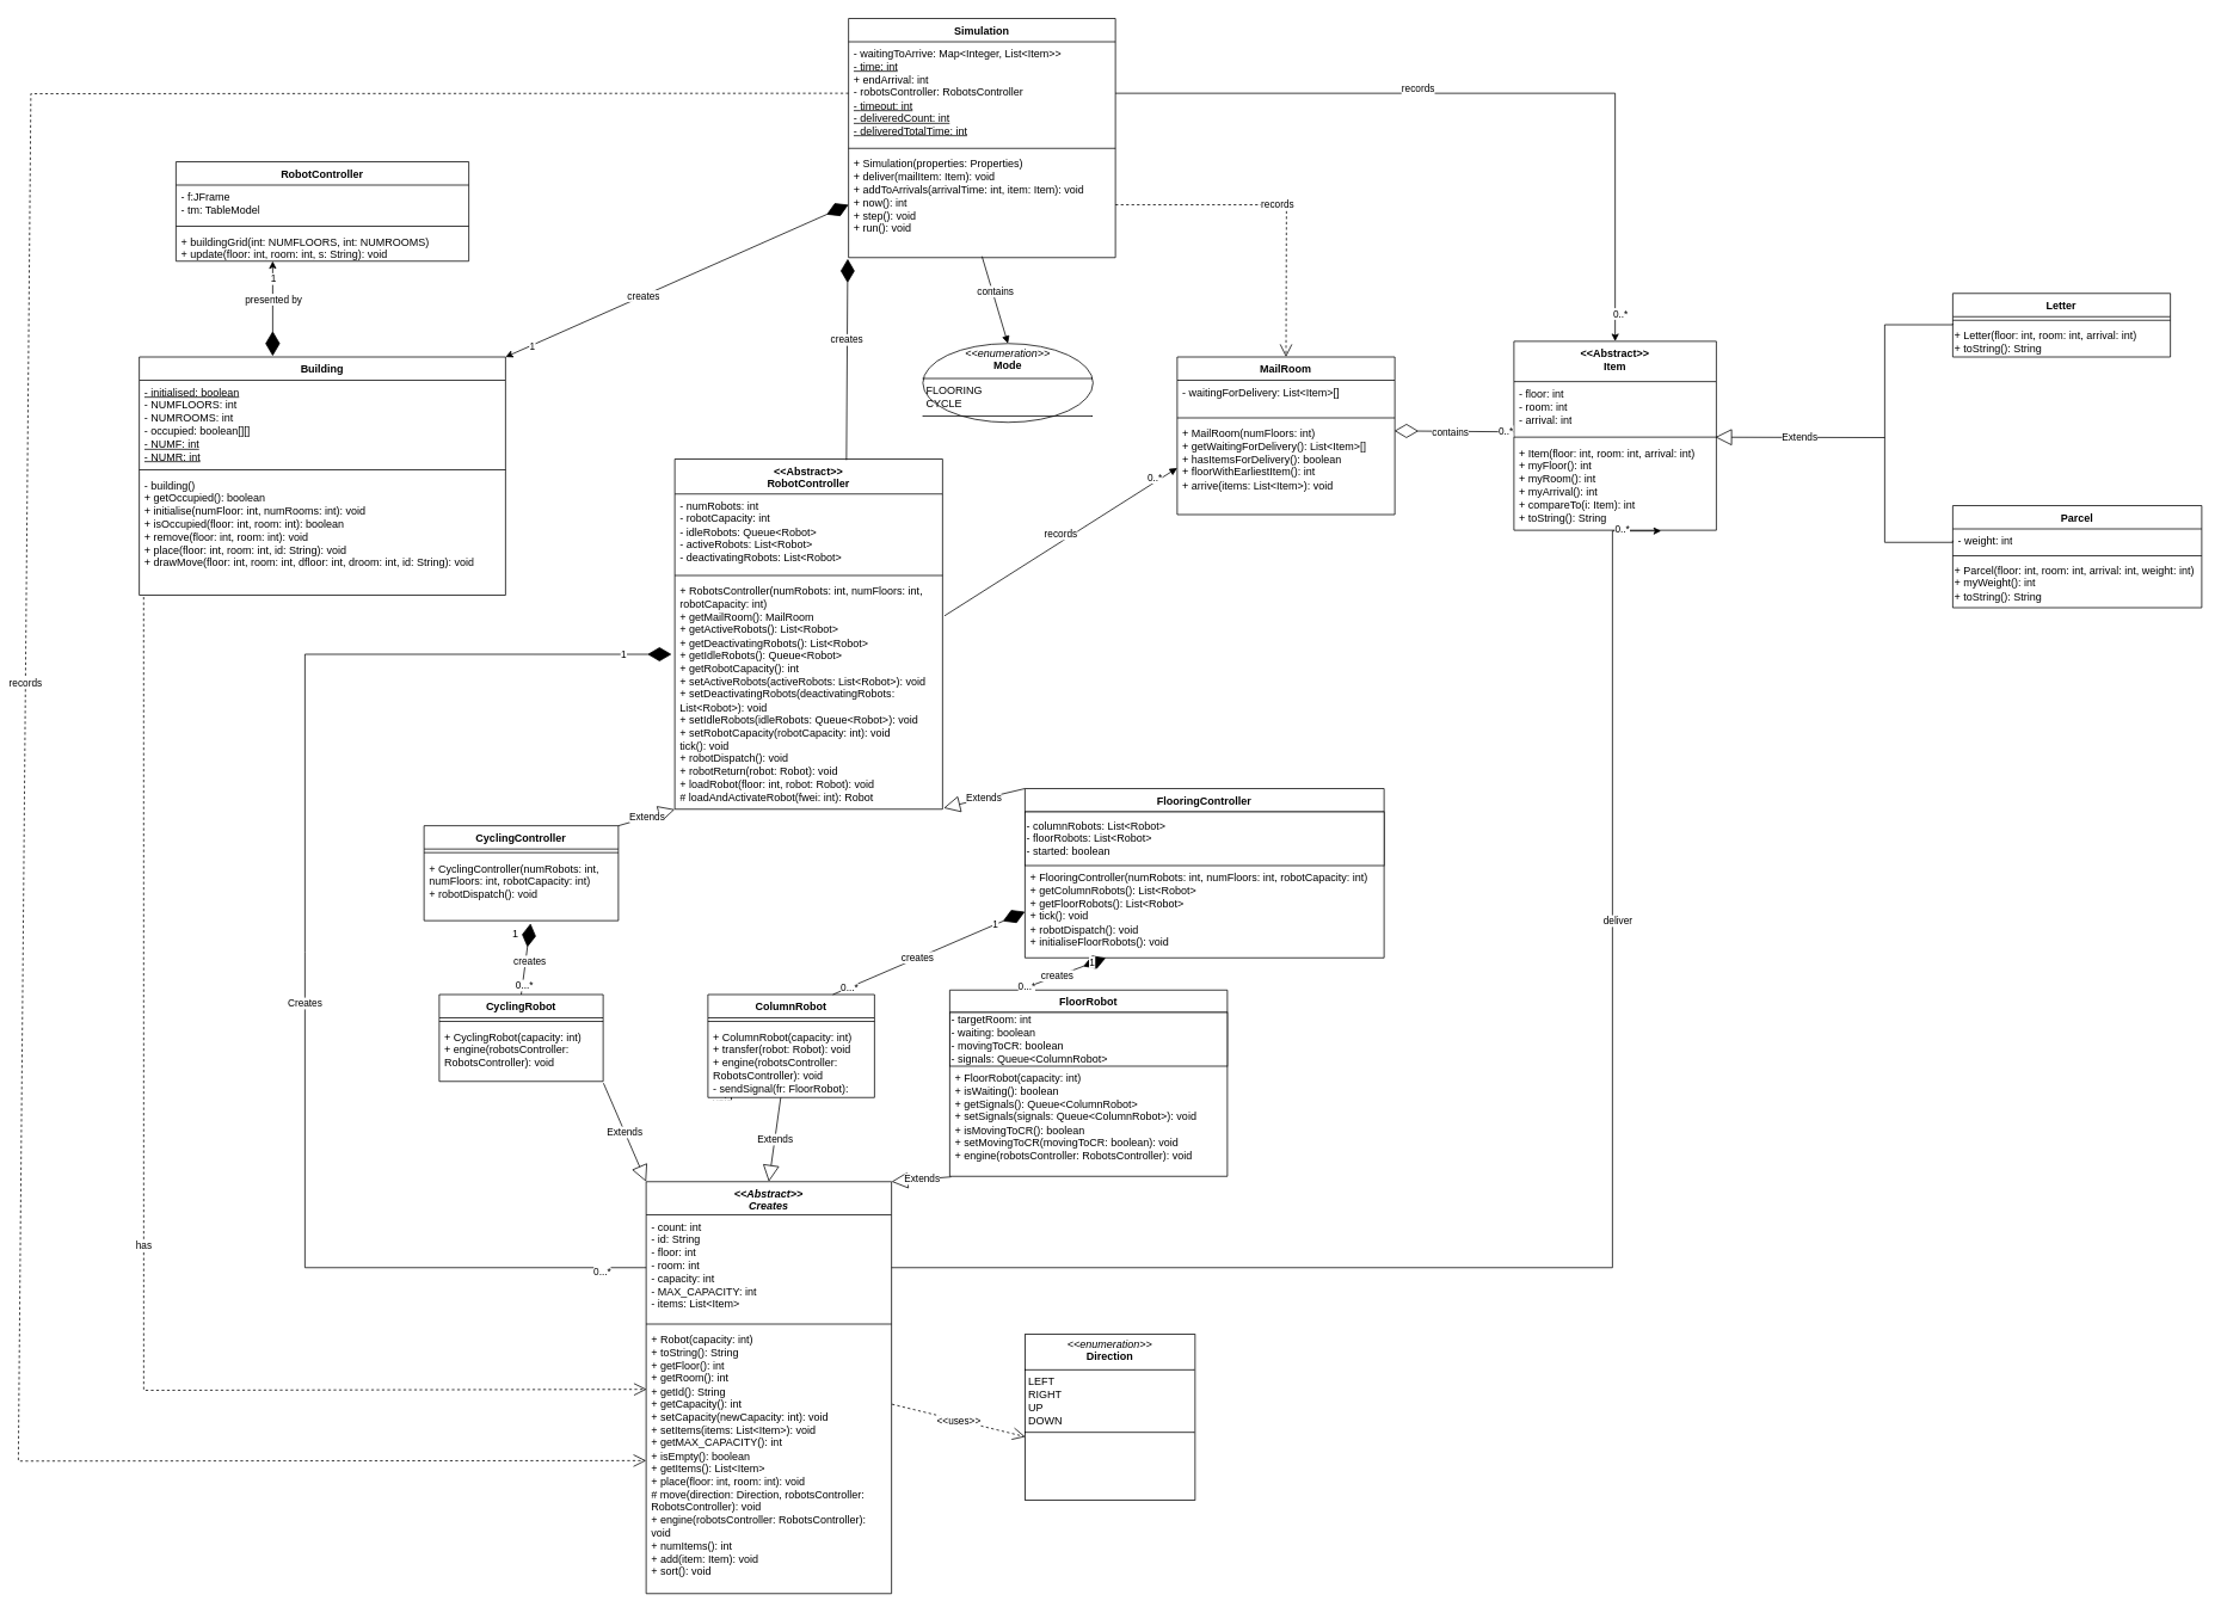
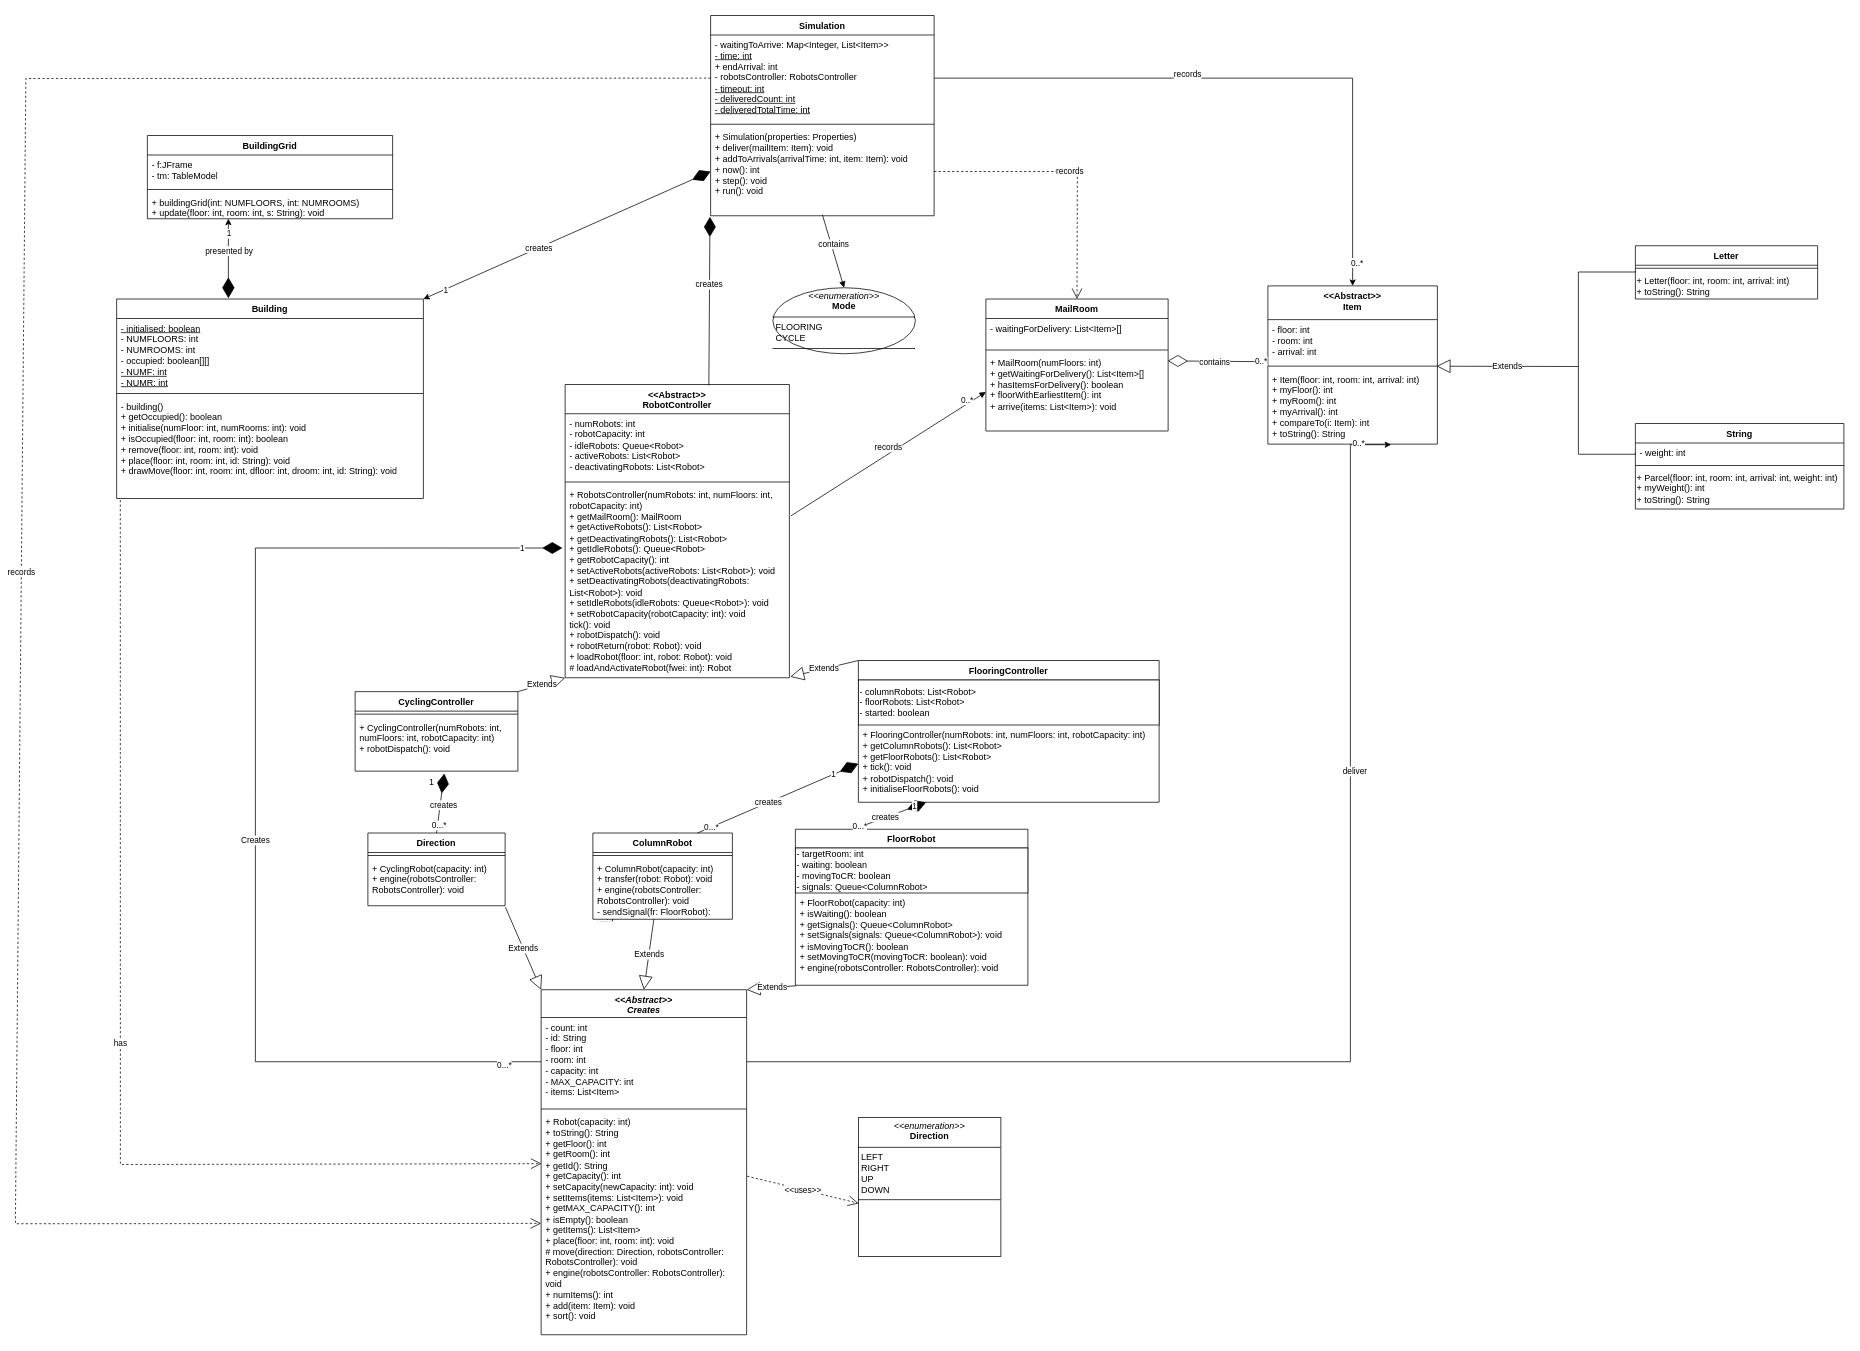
- <mxCell id="60" value="RobotController" style="swimlane;fontStyle=1;align=center;verticalAlign=top;childLayout=stackLayout;horizontal=1;startSize=26;horizontalStack=0;resizeParent=1;resizeParentMax=0;resizeLast=0;collapsible=1;marginBottom=0;whiteSpace=wrap;html=1;" parent="1" vertex="1"><mxGeometry x="196" y="180" width="327" height="111" as="geometry" /></mxCell>
+ <mxCell id="60" value="BuildingGrid" style="swimlane;fontStyle=1;align=center;verticalAlign=top;childLayout=stackLayout;horizontal=1;startSize=26;horizontalStack=0;resizeParent=1;resizeParentMax=0;resizeLast=0;collapsible=1;marginBottom=0;whiteSpace=wrap;html=1;" parent="1" vertex="1"><mxGeometry x="196" y="180" width="327" height="111" as="geometry" /></mxCell>
- <mxCell id="41" value="Parcel" style="swimlane;fontStyle=1;align=center;verticalAlign=top;childLayout=stackLayout;horizontal=1;startSize=26;horizontalStack=0;resizeParent=1;resizeParentMax=0;resizeLast=0;collapsible=1;marginBottom=0;whiteSpace=wrap;html=1;" parent="1" vertex="1"><mxGeometry x="2180" y="564" width="278" height="114" as="geometry" /></mxCell>
+ <mxCell id="41" value="String" style="swimlane;fontStyle=1;align=center;verticalAlign=top;childLayout=stackLayout;horizontal=1;startSize=26;horizontalStack=0;resizeParent=1;resizeParentMax=0;resizeLast=0;collapsible=1;marginBottom=0;whiteSpace=wrap;html=1;" parent="1" vertex="1"><mxGeometry x="2180" y="564" width="278" height="114" as="geometry" /></mxCell>
- <mxCell id="6" value="CyclingRobot" style="swimlane;fontStyle=1;align=center;verticalAlign=top;childLayout=stackLayout;horizontal=1;startSize=26;horizontalStack=0;resizeParent=1;resizeParentMax=0;resizeLast=0;collapsible=1;marginBottom=0;whiteSpace=wrap;html=1;" parent="1" vertex="1"><mxGeometry x="490" y="1110" width="183" height="97" as="geometry" /></mxCell>
+ <mxCell id="6" value="Direction" style="swimlane;fontStyle=1;align=center;verticalAlign=top;childLayout=stackLayout;horizontal=1;startSize=26;horizontalStack=0;resizeParent=1;resizeParentMax=0;resizeLast=0;collapsible=1;marginBottom=0;whiteSpace=wrap;html=1;" parent="1" vertex="1"><mxGeometry x="490" y="1110" width="183" height="97" as="geometry" /></mxCell>
